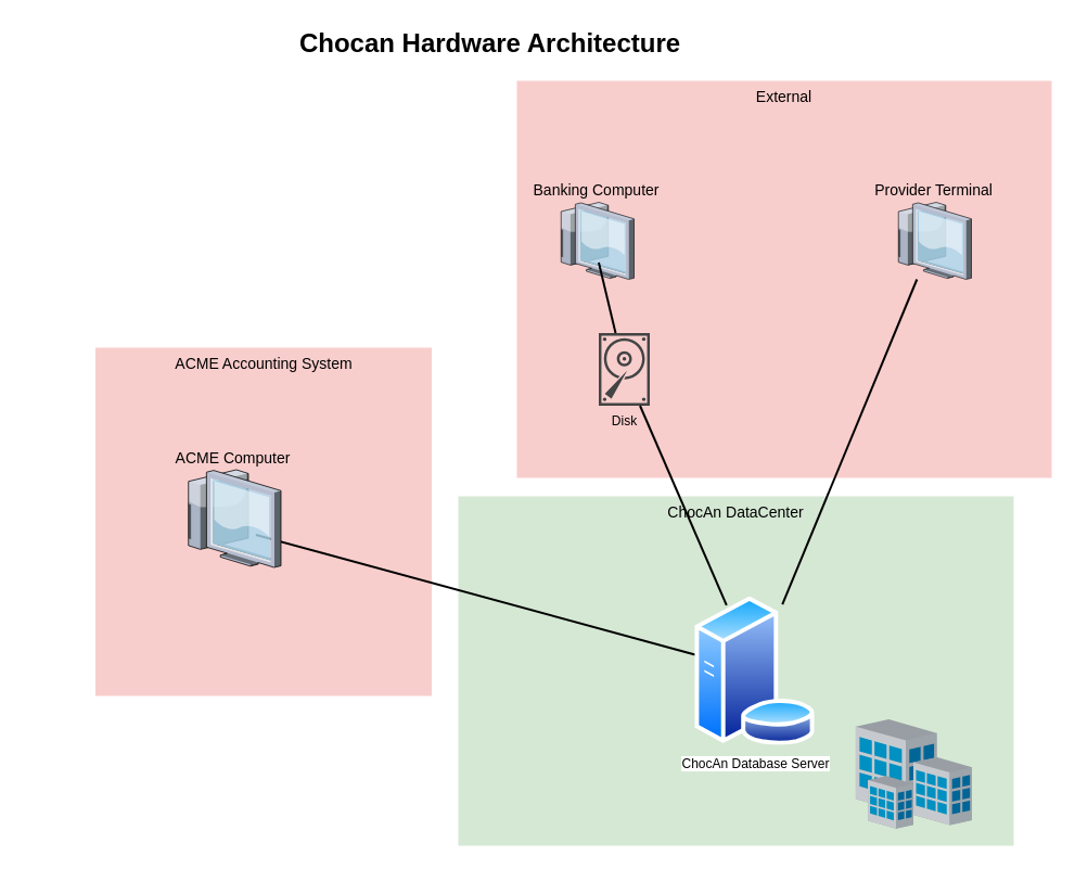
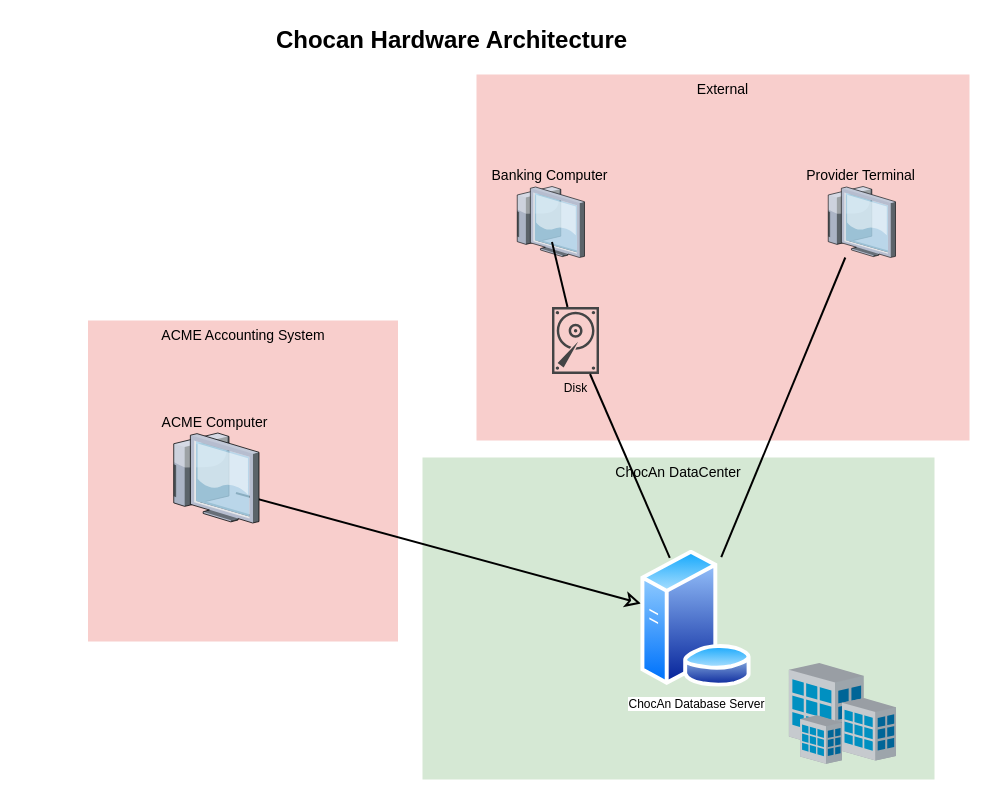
- <mxCell id="5" style="edgeStyle=none;rounded=0;html=1;startSize=10;endSize=10;jettySize=auto;orthogonalLoop=1;fontSize=14;endArrow=none;endFill=0;strokeWidth=2;exitX=0.744;exitY=0.667;exitDx=0;exitDy=0;exitPerimeter=0;" parent="1" source="15" target="12" edge="1"><mxGeometry relative="1" as="geometry"><mxPoint x="-157.724" y="594.5" as="sourcePoint" /><mxPoint x="89.5" y="397.5" as="targetPoint" /></mxGeometry></mxCell>
+ <mxCell id="5" style="edgeStyle=none;rounded=0;html=1;startSize=10;endSize=10;jettySize=auto;orthogonalLoop=1;fontSize=14;endArrow=classic;endFill=0;strokeWidth=2;exitX=0.744;exitY=0.667;exitDx=0;exitDy=0;exitPerimeter=0;" parent="1" source="15" target="12" edge="1"><mxGeometry relative="1" as="geometry"><mxPoint x="-157.724" y="594.5" as="sourcePoint" /><mxPoint x="89.5" y="397.5" as="targetPoint" /></mxGeometry></mxCell>
